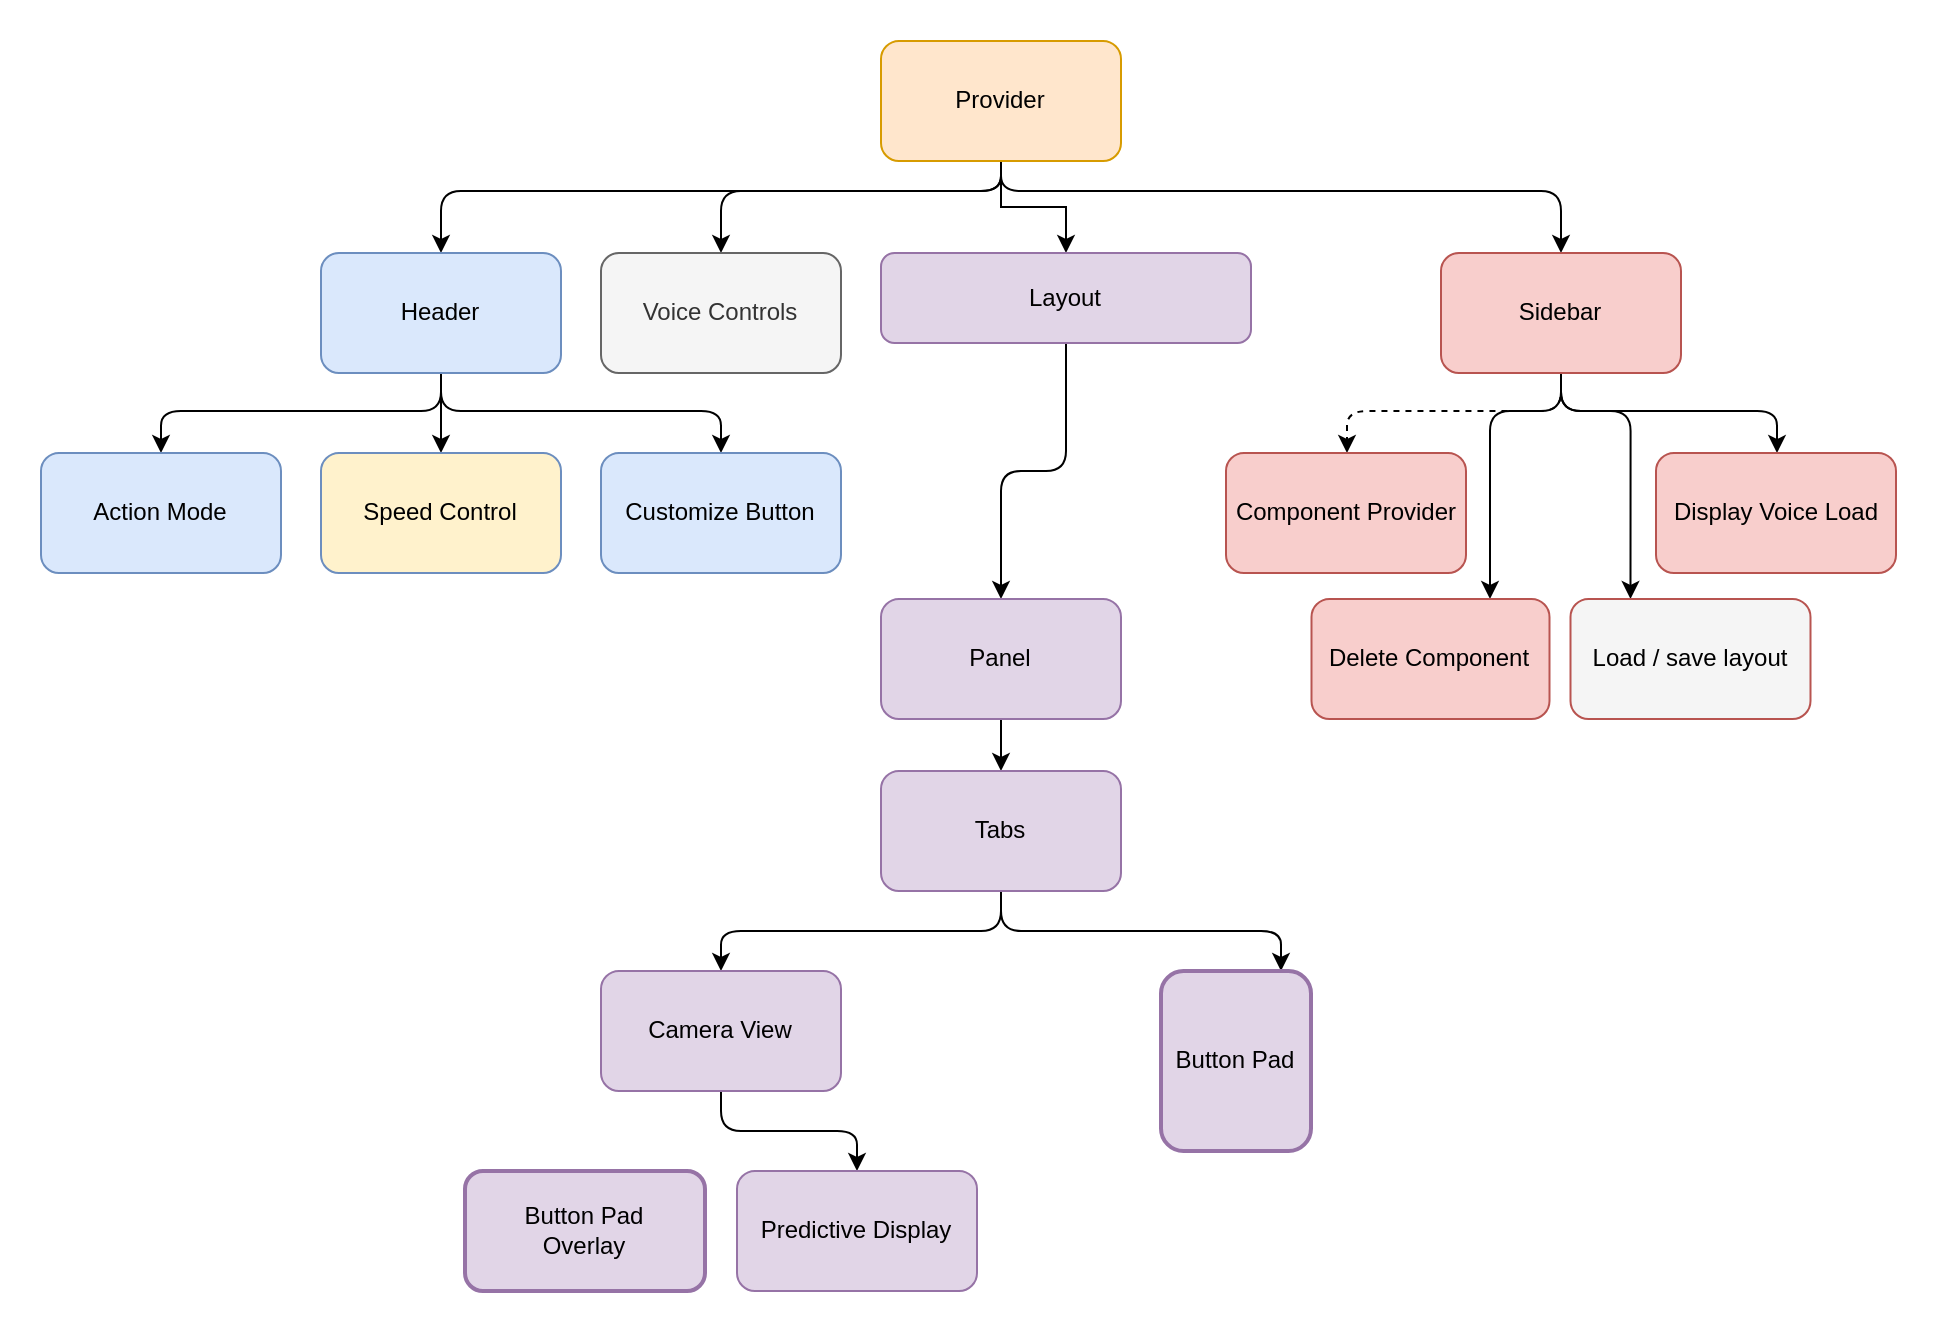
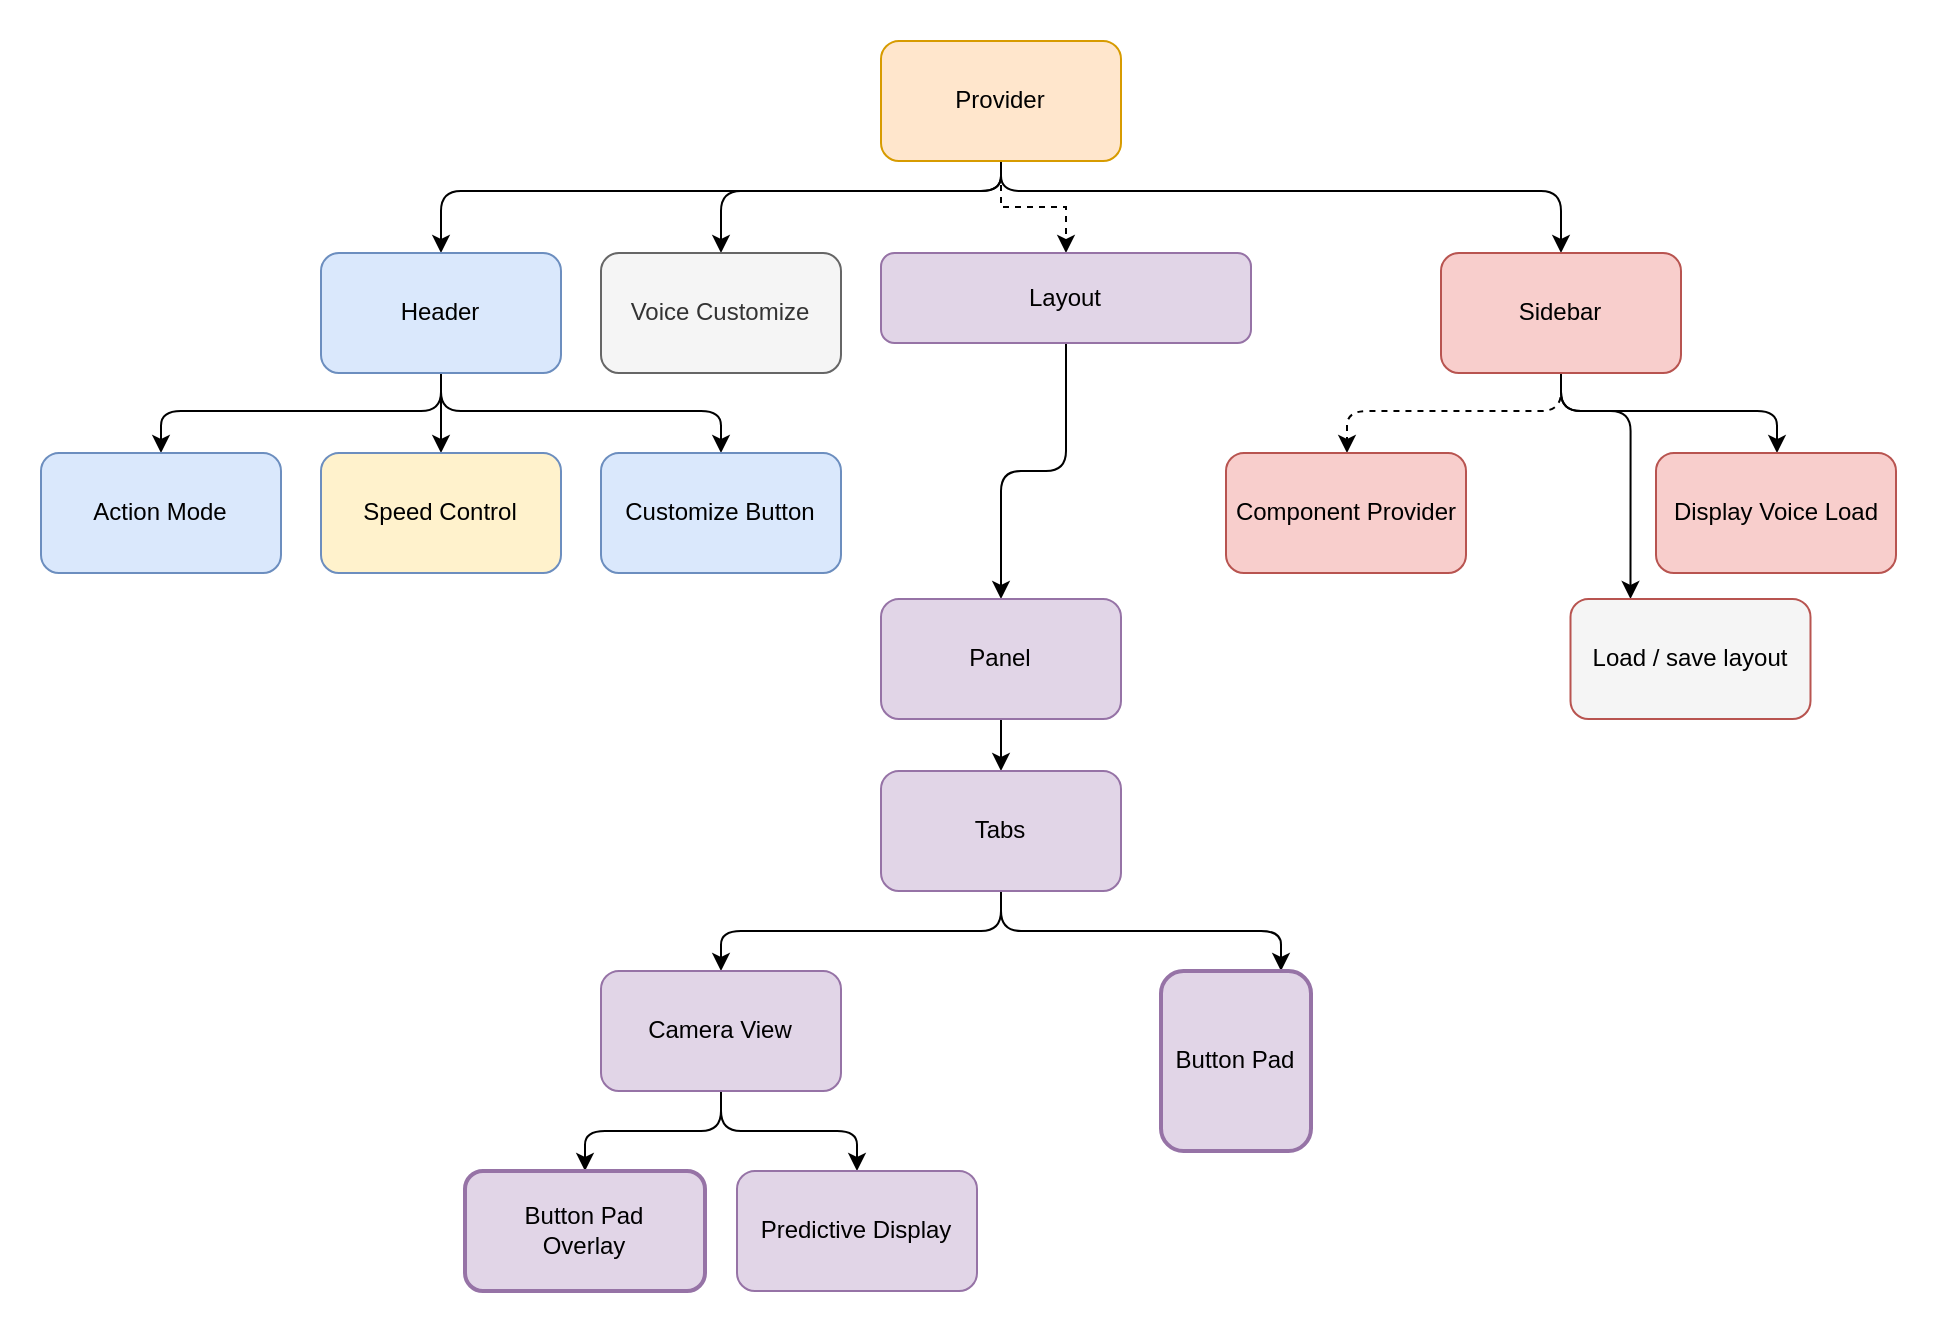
- <mxCell id="3" style="edgeStyle=orthogonalEdgeStyle;rounded=0;orthogonalLoop=1;jettySize=auto;html=1;" edge="1" parent="1" source="6" target="12"><mxGeometry relative="1" as="geometry" /></mxCell>
+ <mxCell id="3" style="edgeStyle=orthogonalEdgeStyle;rounded=0;orthogonalLoop=1;jettySize=auto;html=1;dashed=1;" edge="1" parent="1" source="6" target="12"><mxGeometry relative="1" as="geometry" /></mxCell>
- <mxCell id="36" value="Voice Controls" style="rounded=1;whiteSpace=wrap;html=1;fillColor=#f5f5f5;strokeColor=#666666;fontColor=#333333;" vertex="1" parent="1"><mxGeometry x="300" y="126" width="120" height="60" as="geometry" /></mxCell>
+ <mxCell id="36" value="Voice Customize" style="rounded=1;whiteSpace=wrap;html=1;fillColor=#f5f5f5;strokeColor=#666666;fontColor=#333333;" vertex="1" parent="1"><mxGeometry x="300" y="126" width="120" height="60" as="geometry" /></mxCell>
- <mxCell id="15" style="edgeStyle=orthogonalEdgeStyle;rounded=1;orthogonalLoop=1;jettySize=auto;html=1;entryX=0.75;entryY=0;entryDx=0;entryDy=0;fontFamily=Courier New;" edge="1" parent="1" source="17" target="34"><mxGeometry relative="1" as="geometry"><Array as="points"><mxPoint x="780" y="205" /><mxPoint x="745" y="205" /></Array></mxGeometry></mxCell>
- <mxCell id="34" value="Delete Component" style="rounded=1;whiteSpace=wrap;html=1;fillColor=#f8cecc;strokeColor=#b85450;" vertex="1" parent="1"><mxGeometry x="655.25" y="299" width="119" height="60" as="geometry" /></mxCell>
+ <mxCell id="26" style="edgeStyle=orthogonalEdgeStyle;rounded=1;orthogonalLoop=1;jettySize=auto;html=1;fontFamily=Courier New;" edge="1" parent="1" source="28" target="30"><mxGeometry relative="1" as="geometry" /></mxCell>
